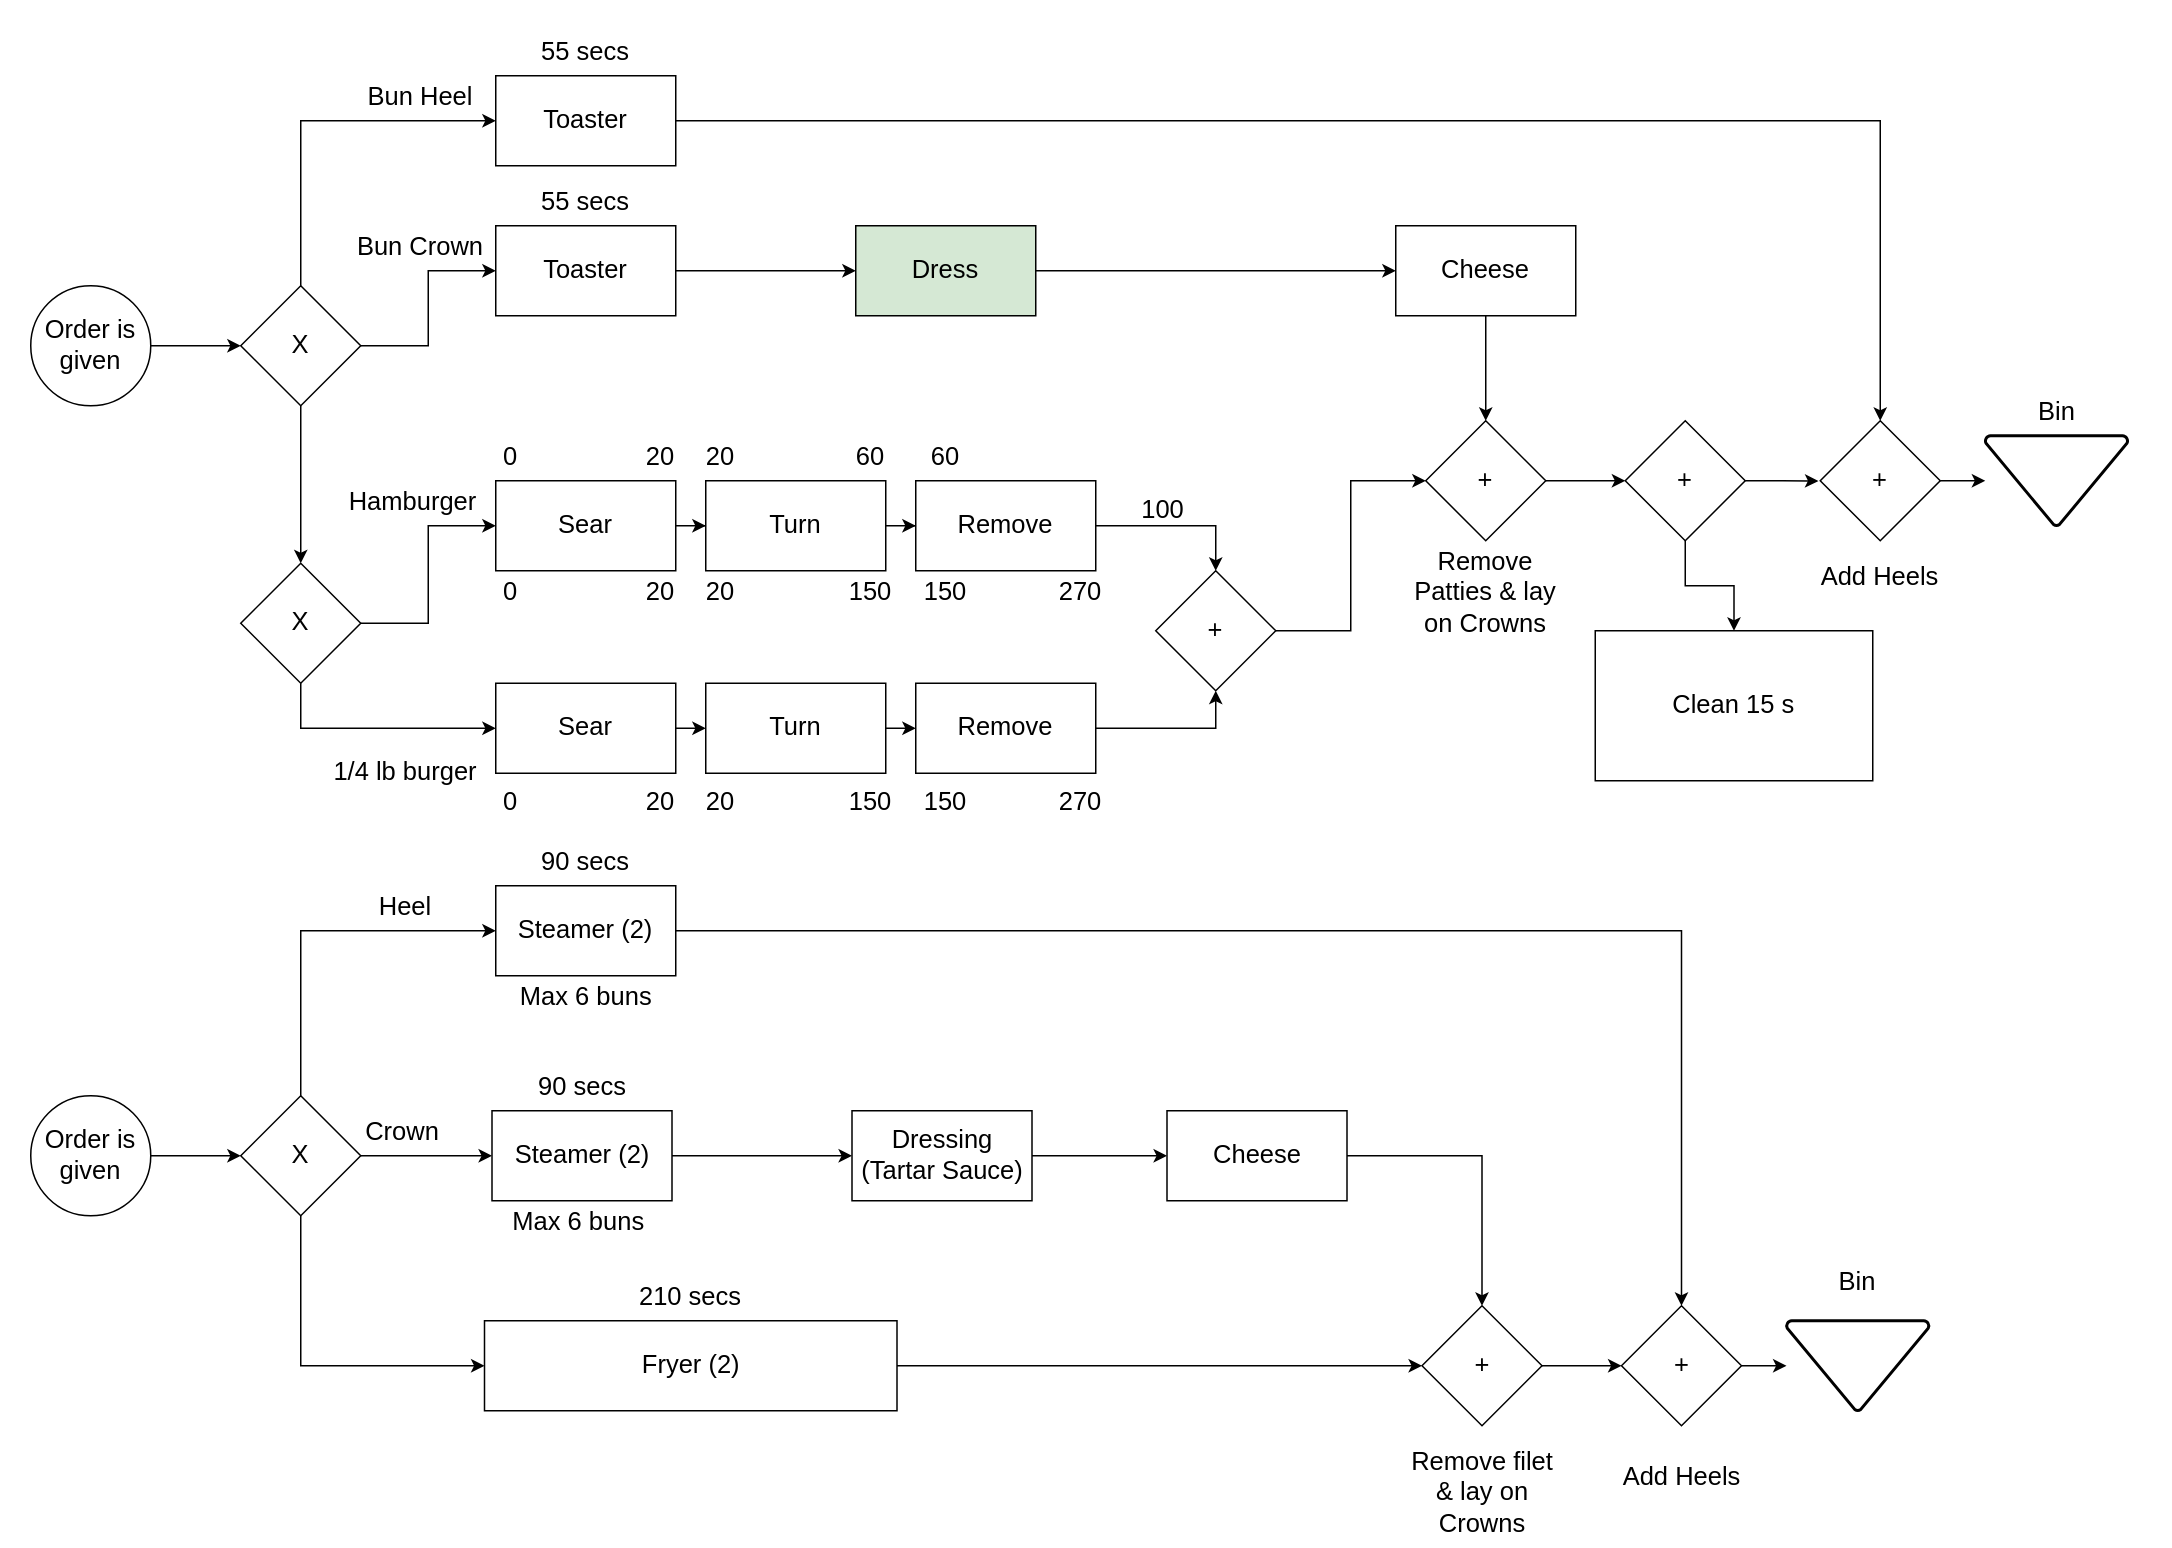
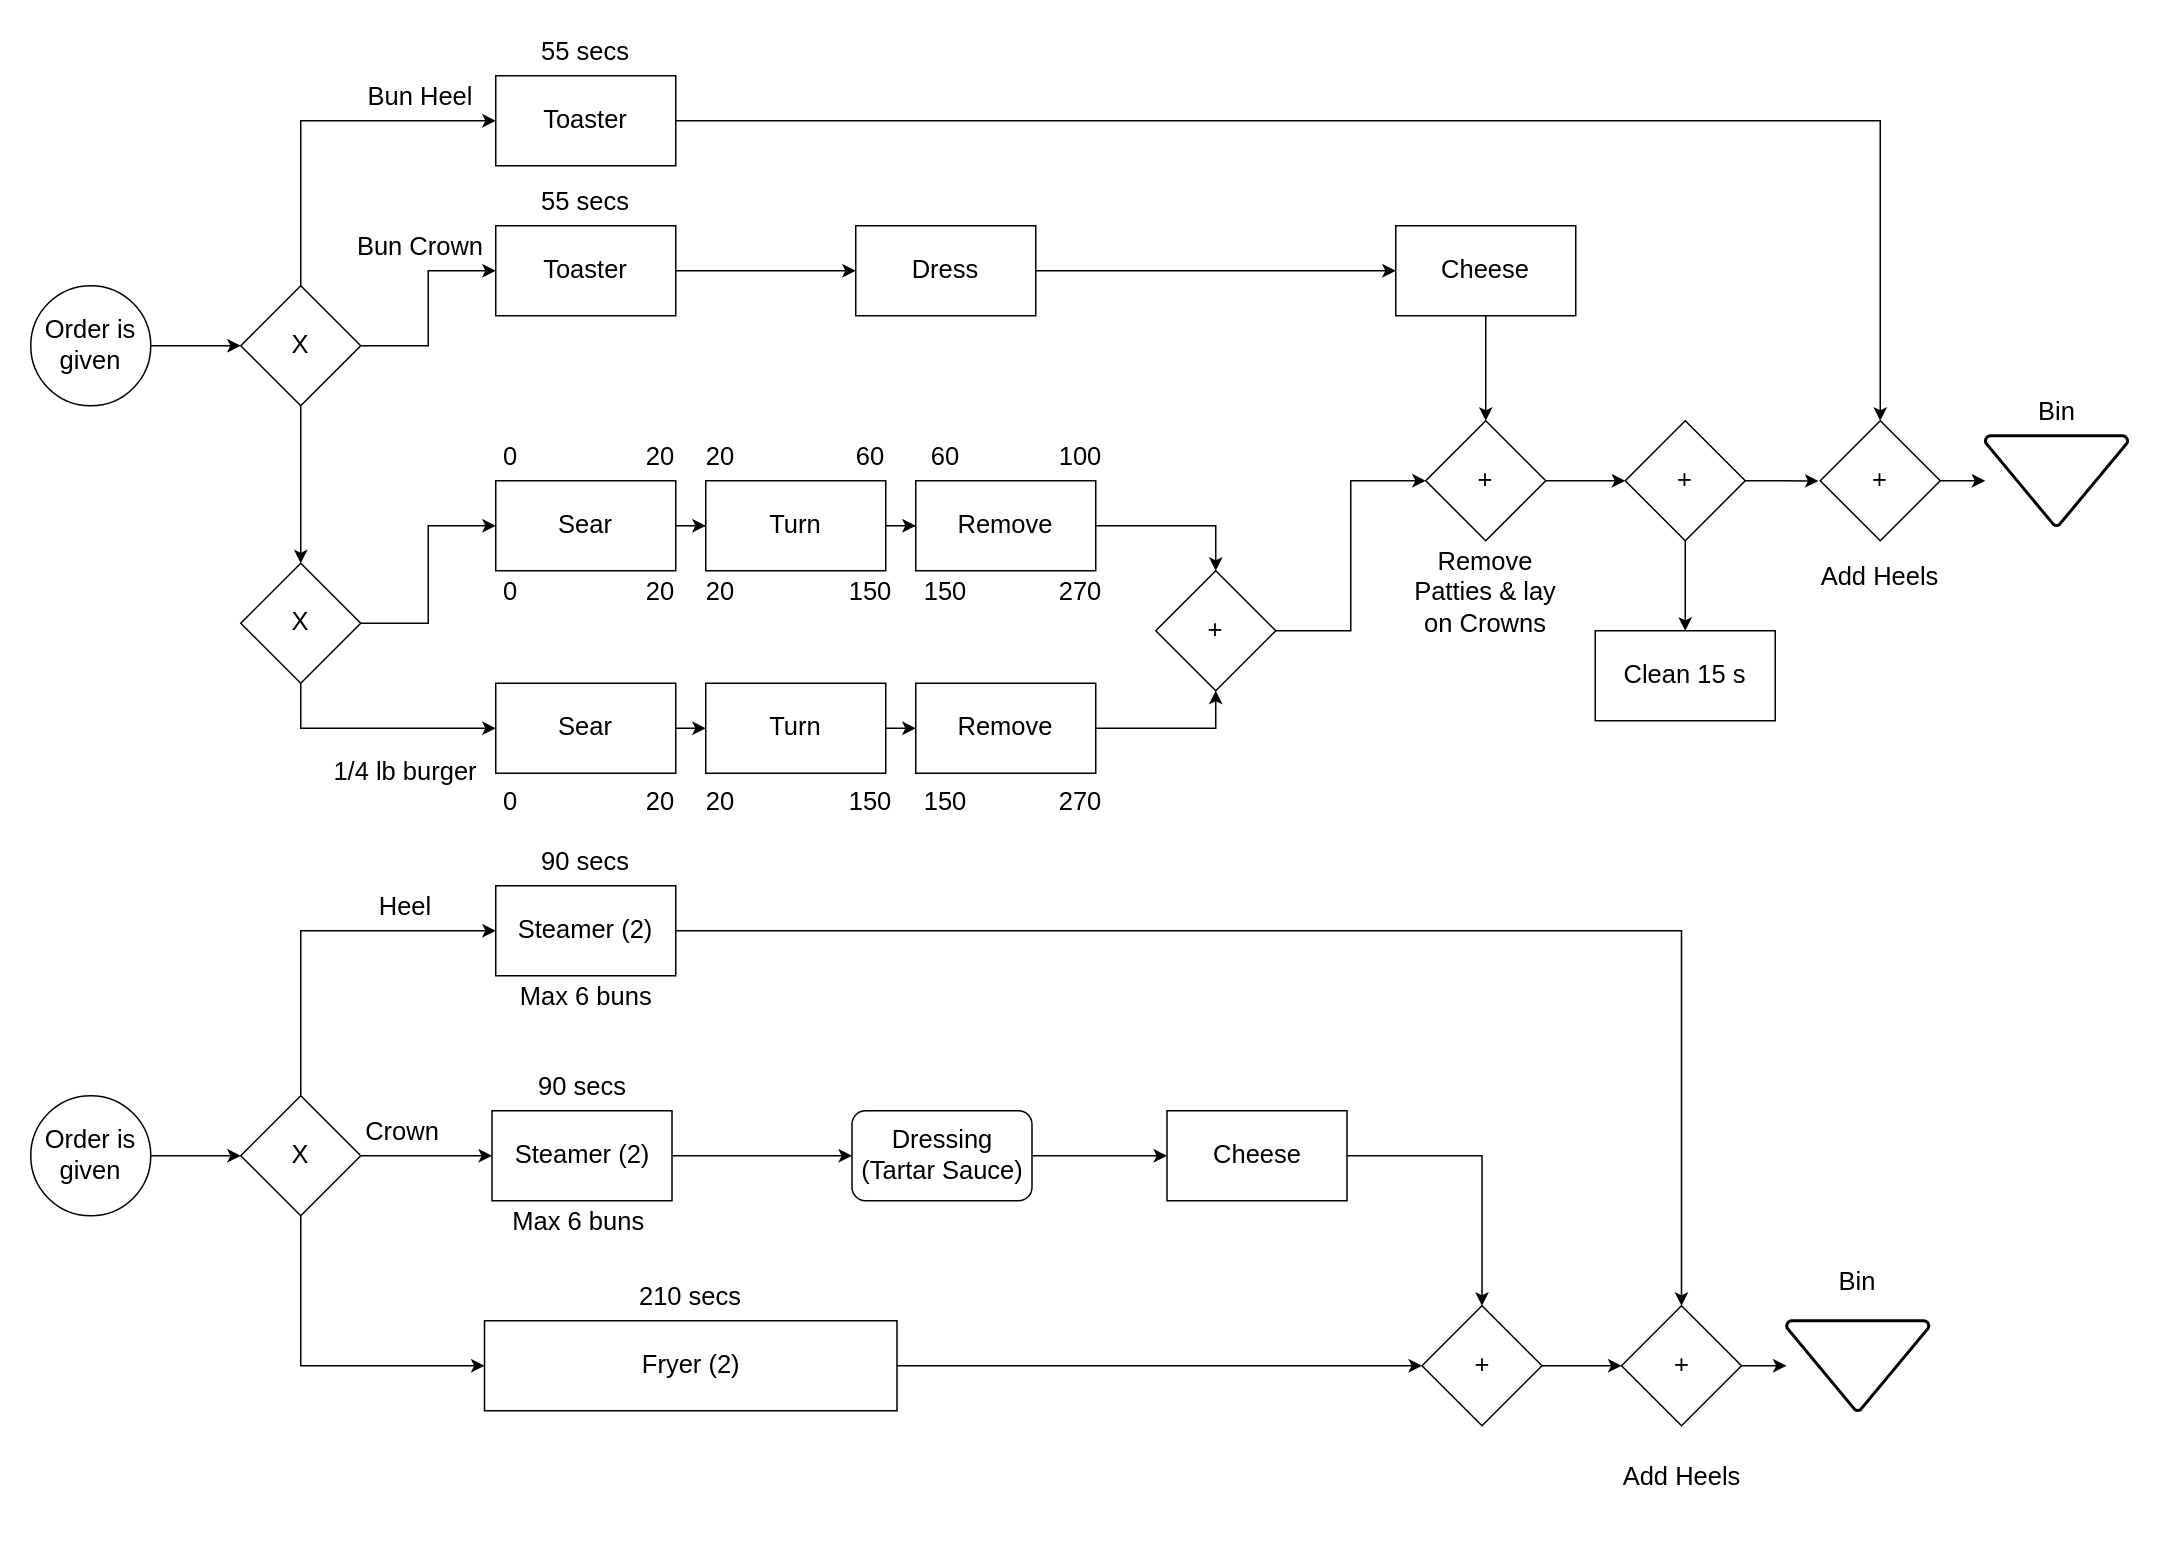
- <mxCell id="15" value="Dress" style="rounded=0;whiteSpace=wrap;html=1;fontSize=17;fillColor=#d5e8d4;" parent="1" vertex="1"><mxGeometry x="570" y="150" width="120" height="60" as="geometry" /></mxCell>
+ <mxCell id="15" value="Dress" style="rounded=0;whiteSpace=wrap;html=1;fontSize=17;" parent="1" vertex="1"><mxGeometry x="570" y="150" width="120" height="60" as="geometry" /></mxCell>
- <mxCell id="34" value="Hamburger" style="text;html=1;strokeColor=none;fillColor=none;align=center;verticalAlign=middle;whiteSpace=wrap;rounded=0;fontSize=17;" vertex="1" parent="1"><mxGeometry x="220" y="320" width="110" height="30" as="geometry" /></mxCell>
- <mxCell id="39" value="100" style="text;html=1;strokeColor=none;fillColor=none;align=center;verticalAlign=middle;whiteSpace=wrap;rounded=0;fontSize=17;" vertex="1" parent="1"><mxGeometry x="745" y="325" width="60" height="30" as="geometry" /></mxCell>
+ <mxCell id="39" value="100" style="text;html=1;strokeColor=none;fillColor=none;align=center;verticalAlign=middle;whiteSpace=wrap;rounded=0;fontSize=17;" vertex="1" parent="1"><mxGeometry x="690" y="290" width="60" height="30" as="geometry" /></mxCell>
- <mxCell id="16" value="Clean 15 s" style="rounded=0;whiteSpace=wrap;html=1;fontSize=17;" parent="1" vertex="1"><mxGeometry x="1063" y="420" width="185" height="100" as="geometry" /></mxCell>
+ <mxCell id="16" value="Clean 15 s" style="rounded=0;whiteSpace=wrap;html=1;fontSize=17;" parent="1" vertex="1"><mxGeometry x="1063" y="420" width="120" height="60" as="geometry" /></mxCell>
- <mxCell id="81" value="Dressing (Tartar Sauce)" style="rounded=0;whiteSpace=wrap;html=1;fontSize=17;" vertex="1" parent="1"><mxGeometry x="567.5" y="740" width="120" height="60" as="geometry" /></mxCell>
+ <mxCell id="81" value="Dressing (Tartar Sauce)" style="whiteSpace=wrap;html=1;fontSize=17;rounded=1;" vertex="1" parent="1"><mxGeometry x="567.5" y="740" width="120" height="60" as="geometry" /></mxCell>
- <mxCell id="95" value="Remove filet &amp;amp; lay on Crowns" style="text;html=1;strokeColor=none;fillColor=none;align=center;verticalAlign=middle;whiteSpace=wrap;rounded=0;fontSize=17;" vertex="1" parent="1"><mxGeometry x="932.5" y="980" width="110" height="30" as="geometry" /></mxCell>
